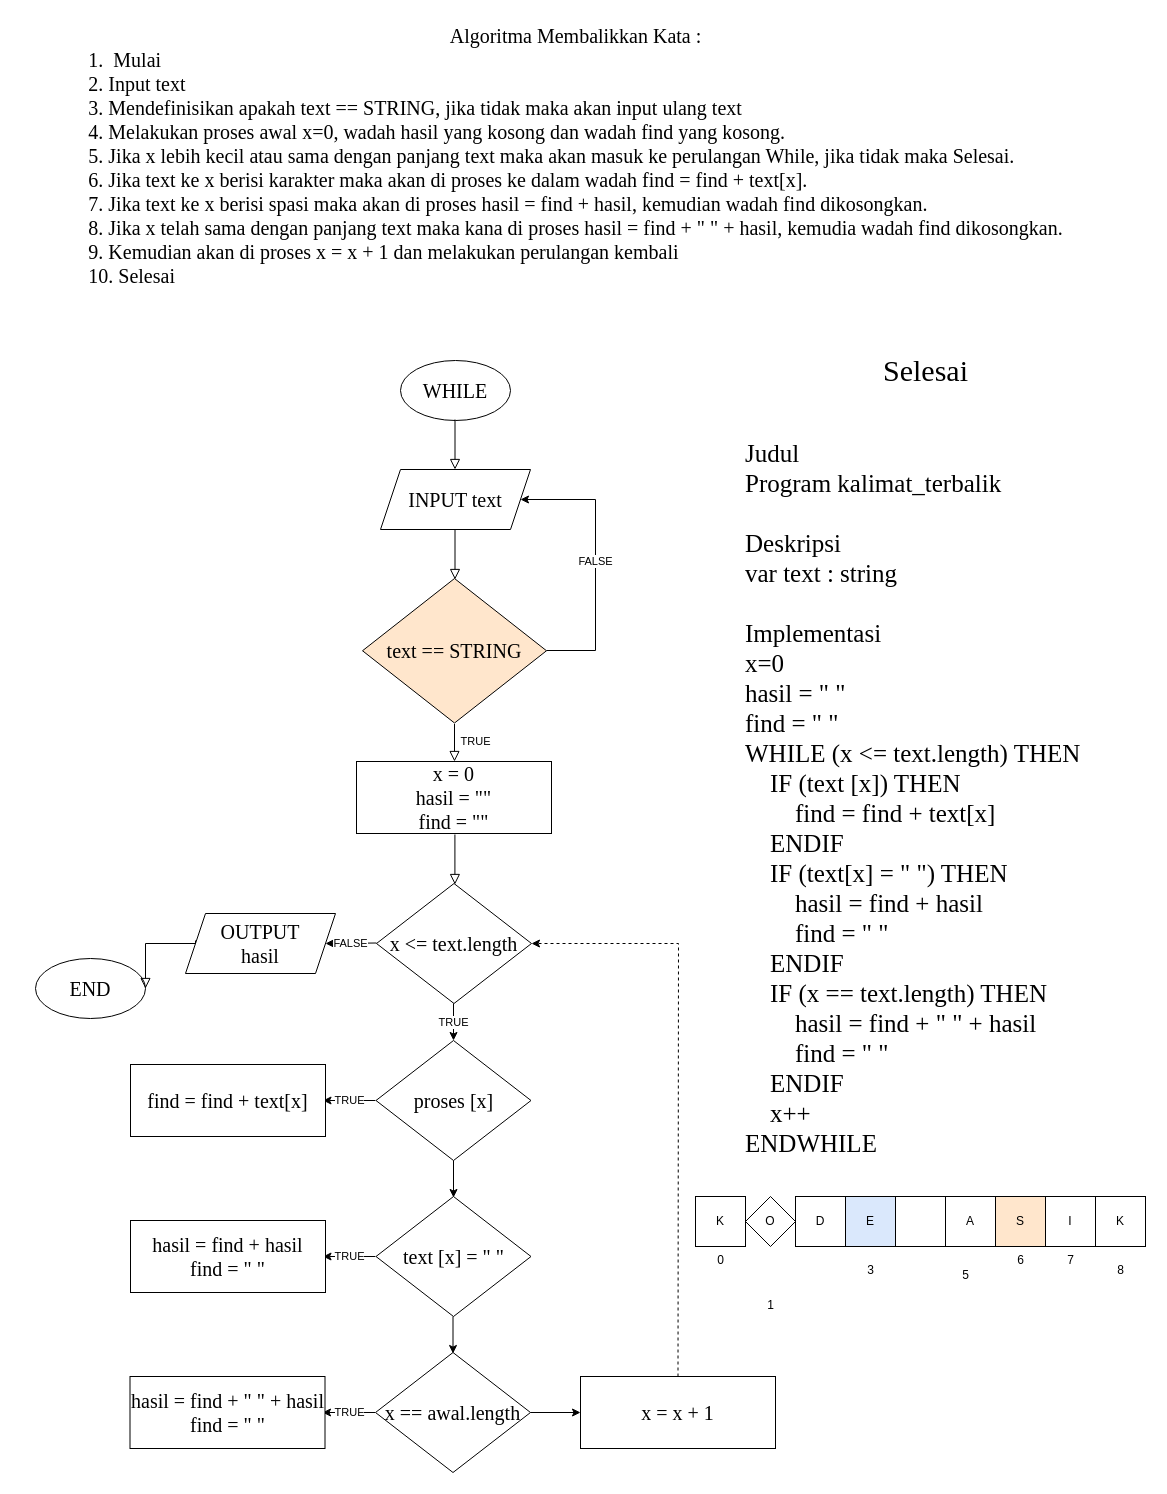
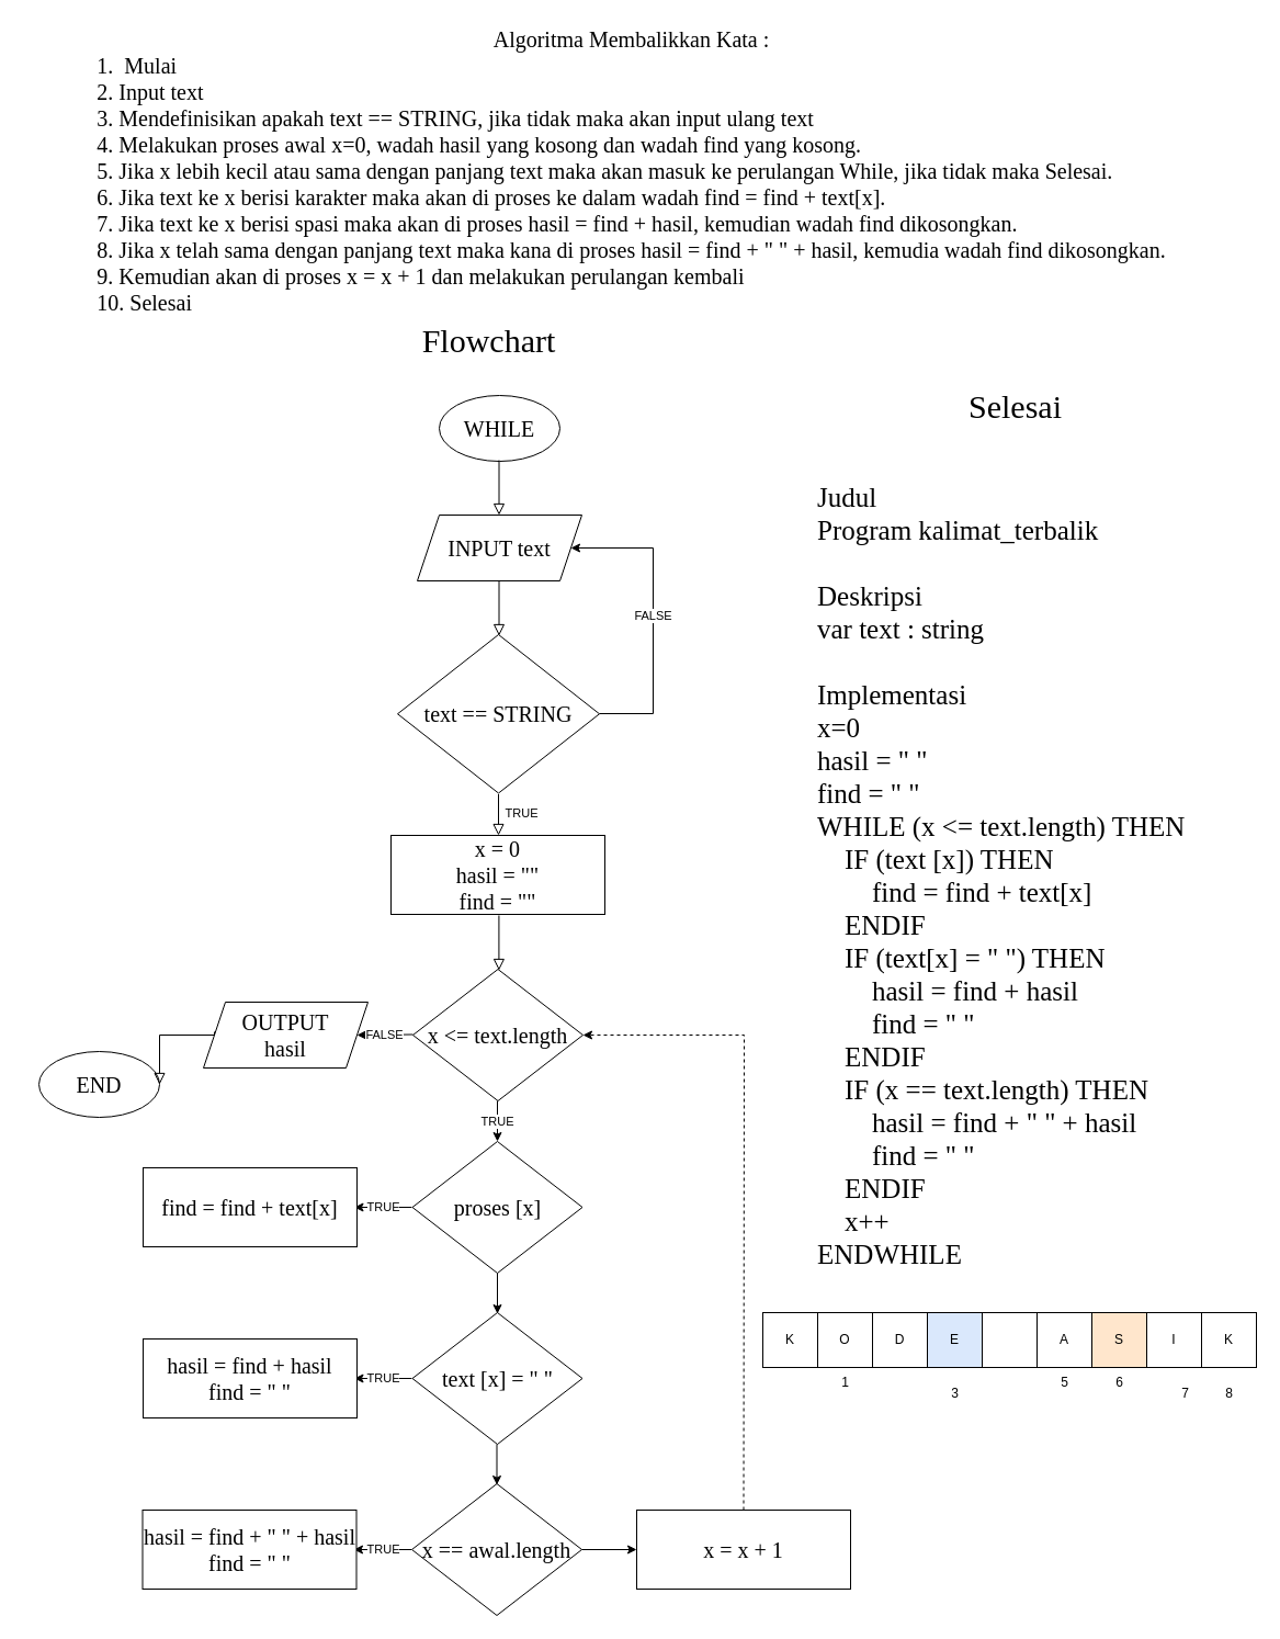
+ <mxCell id="10" value="Flowchart" style="text;html=1;align=center;verticalAlign=middle;resizable=0;points=[];autosize=1;strokeColor=none;fillColor=none;sketch=0;hachureGap=4;fontFamily=Architects Daughter;fontSource=https%3A%2F%2Ffonts.googleapis.com%2Fcss%3Ffamily%3DArchitects%2BDaughter;fontSize=30;" parent="1" vertex="1"><mxGeometry x="365" y="290" width="160" height="40" as="geometry" /></mxCell>
- <mxCell id="13" value="text == STRING" style="rhombus;whiteSpace=wrap;html=1;hachureGap=4;fontFamily=Architects Daughter;fontSource=https%3A%2F%2Ffonts.googleapis.com%2Fcss%3Ffamily%3DArchitects%2BDaughter;fontSize=20;rounded=0;fillColor=#ffe6cc;" parent="1" vertex="1"><mxGeometry x="362" y="578" width="184" height="144.5" as="geometry" /></mxCell>
+ <mxCell id="13" value="text == STRING" style="rhombus;whiteSpace=wrap;html=1;hachureGap=4;fontFamily=Architects Daughter;fontSource=https%3A%2F%2Ffonts.googleapis.com%2Fcss%3Ffamily%3DArchitects%2BDaughter;fontSize=20;rounded=0;" parent="1" vertex="1"><mxGeometry x="362" y="578" width="184" height="144.5" as="geometry" /></mxCell>
- <mxCell id="33" value="O" style="rhombus;whiteSpace=wrap;html=1;aspect=fixed;" parent="1" vertex="1"><mxGeometry x="745" y="1196" width="50" height="50" as="geometry" /></mxCell>
+ <mxCell id="33" value="O" style="whiteSpace=wrap;html=1;aspect=fixed;" parent="1" vertex="1"><mxGeometry x="745" y="1196" width="50" height="50" as="geometry" /></mxCell>
- <mxCell id="42" value="0" style="text;html=1;align=center;verticalAlign=middle;resizable=0;points=[];autosize=1;strokeColor=none;fillColor=none;" parent="1" vertex="1"><mxGeometry x="710" y="1250" width="20" height="20" as="geometry" /></mxCell>
- <mxCell id="47" value="7" style="text;html=1;align=center;verticalAlign=middle;resizable=0;points=[];autosize=1;strokeColor=none;fillColor=none;" parent="1" vertex="1"><mxGeometry x="1060" y="1250" width="20" height="20" as="geometry" /></mxCell>
+ <mxCell id="47" value="7" style="text;html=1;align=center;verticalAlign=middle;resizable=0;points=[];autosize=1;strokeColor=none;fillColor=none;" parent="1" vertex="1"><mxGeometry x="1070" y="1260" width="20" height="20" as="geometry" /></mxCell>
- <mxCell id="45" value="5" style="text;html=1;align=center;verticalAlign=middle;resizable=0;points=[];autosize=1;strokeColor=none;fillColor=none;" parent="1" vertex="1"><mxGeometry x="955" y="1265" width="20" height="20" as="geometry" /></mxCell>
+ <mxCell id="45" value="5" style="text;html=1;align=center;verticalAlign=middle;resizable=0;points=[];autosize=1;strokeColor=none;fillColor=none;" parent="1" vertex="1"><mxGeometry x="960" y="1250" width="20" height="20" as="geometry" /></mxCell>
- <mxCell id="43" value="1" style="text;html=1;align=center;verticalAlign=middle;resizable=0;points=[];autosize=1;strokeColor=none;fillColor=none;" parent="1" vertex="1"><mxGeometry x="760" y="1295" width="20" height="20" as="geometry" /></mxCell>
+ <mxCell id="43" value="1" style="text;html=1;align=center;verticalAlign=middle;resizable=0;points=[];autosize=1;strokeColor=none;fillColor=none;" parent="1" vertex="1"><mxGeometry x="760" y="1250" width="20" height="20" as="geometry" /></mxCell>
